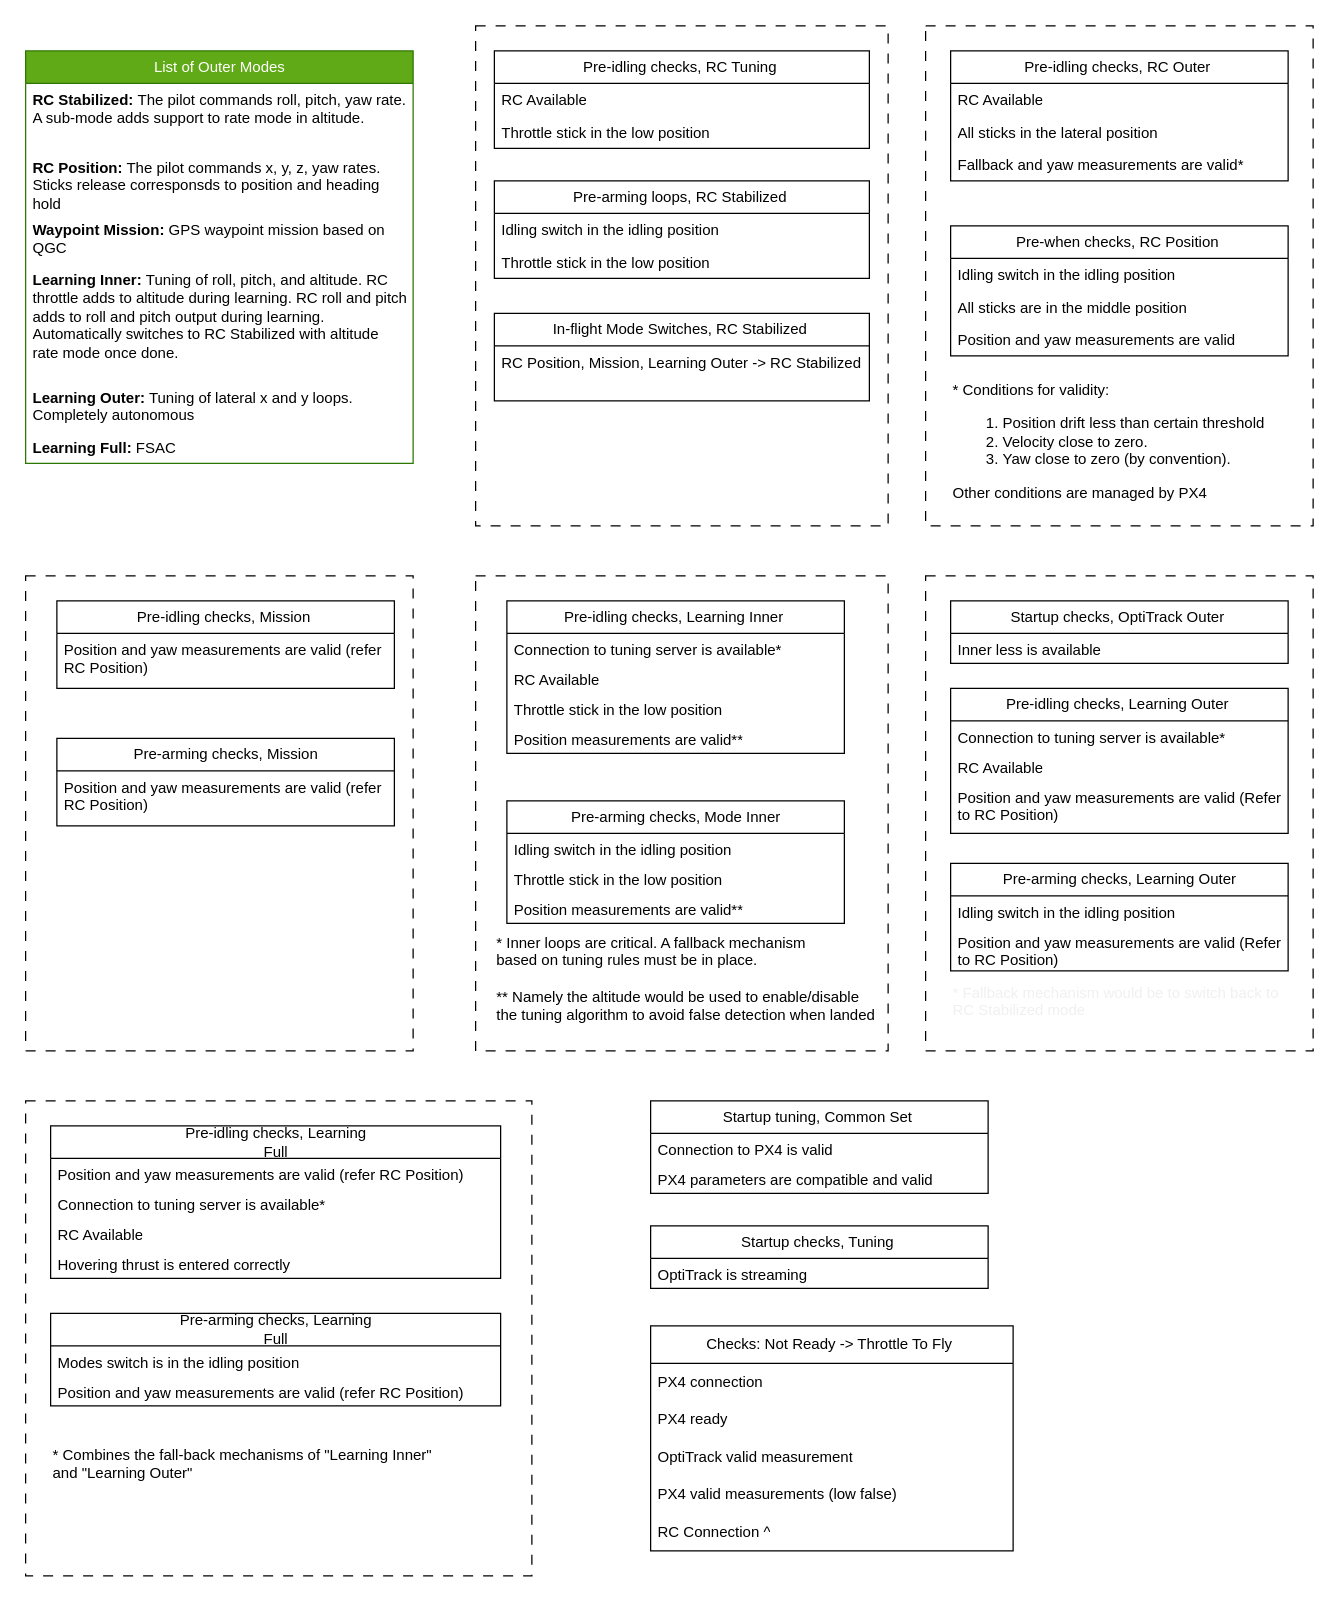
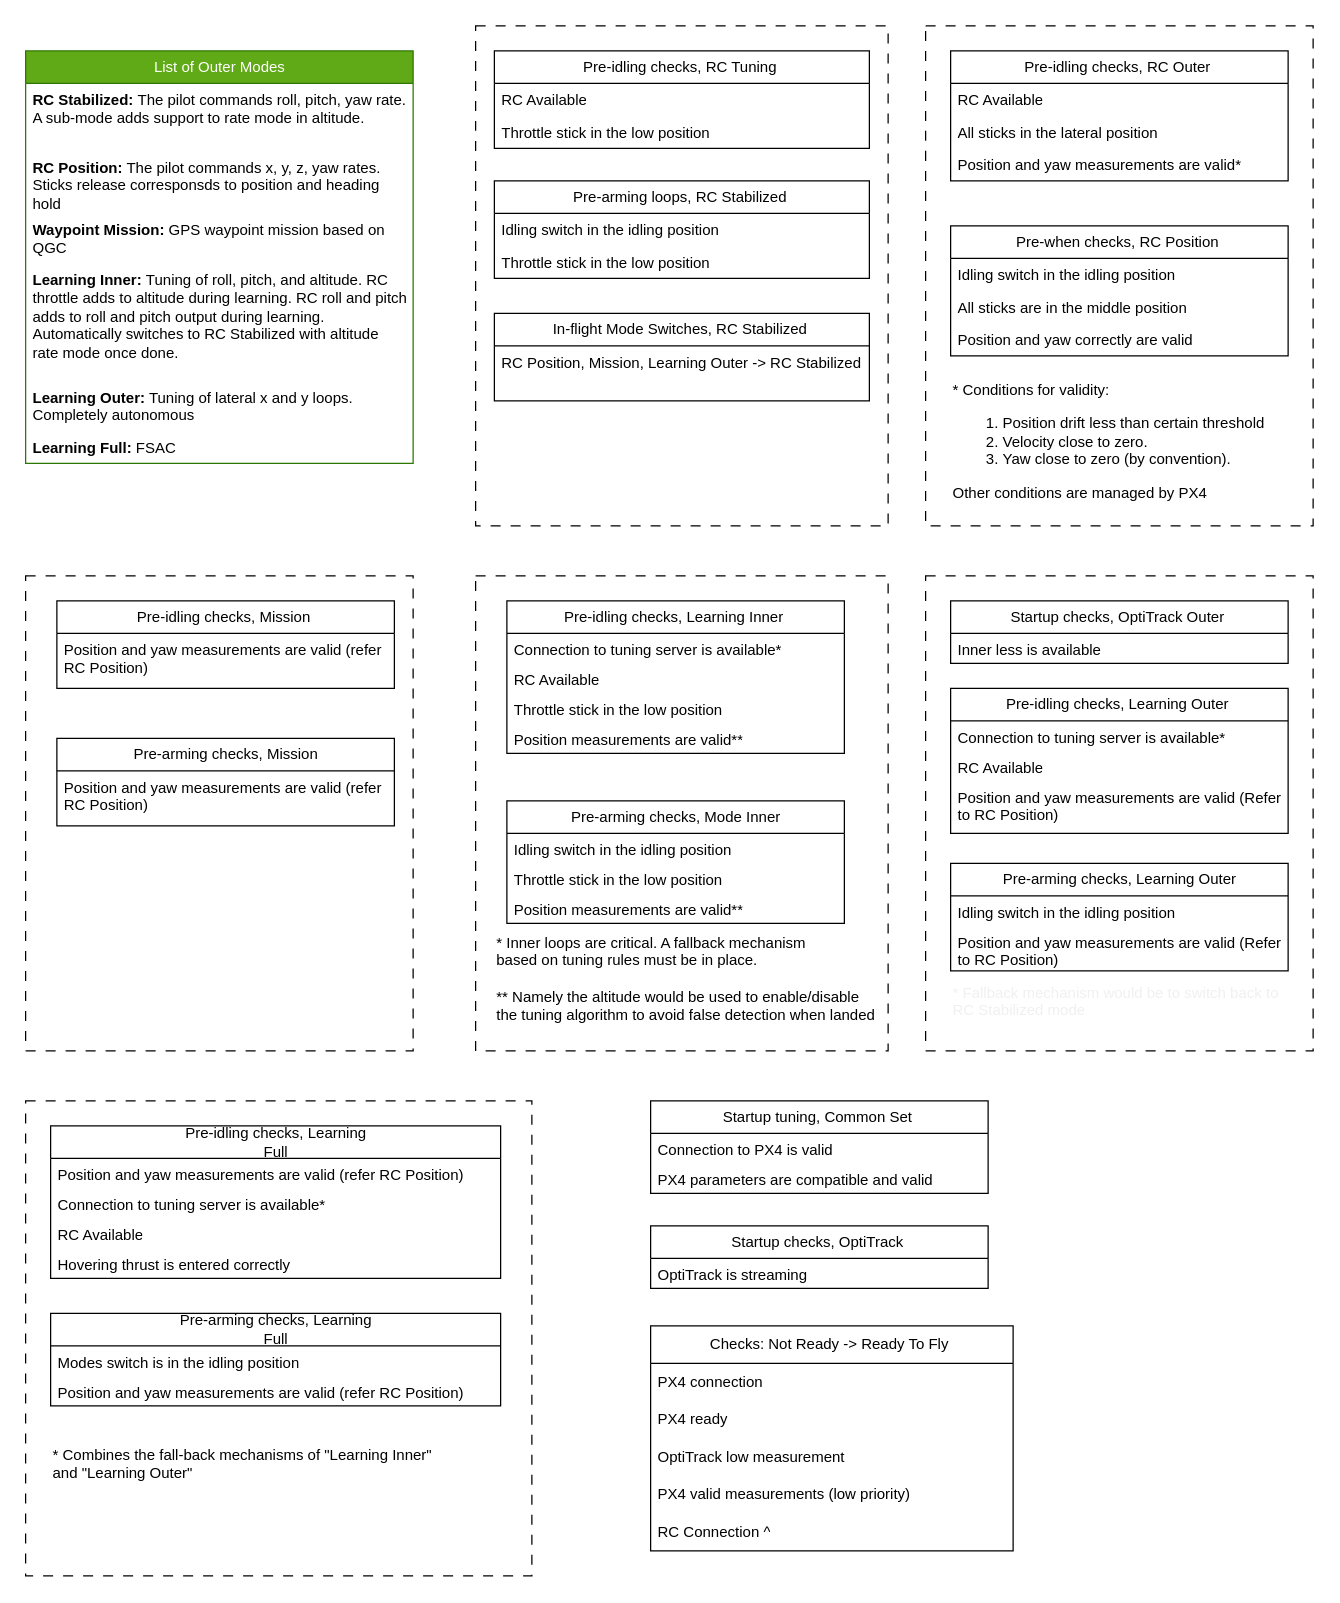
- <mxCell id="22" value="Fallback and yaw measurements are valid*" style="text;strokeColor=none;fillColor=none;align=left;verticalAlign=top;spacingLeft=4;spacingRight=4;overflow=hidden;rotatable=0;points=[[0,0.5],[1,0.5]];portConstraint=eastwest;whiteSpace=wrap;html=1;" parent="19" vertex="1"><mxGeometry y="78" width="270" height="26" as="geometry" /></mxCell>
+ <mxCell id="22" value="Position and yaw measurements are valid*" style="text;strokeColor=none;fillColor=none;align=left;verticalAlign=top;spacingLeft=4;spacingRight=4;overflow=hidden;rotatable=0;points=[[0,0.5],[1,0.5]];portConstraint=eastwest;whiteSpace=wrap;html=1;" parent="19" vertex="1"><mxGeometry y="78" width="270" height="26" as="geometry" /></mxCell>
- <mxCell id="26" value="Position and yaw measurements are valid" style="text;strokeColor=none;fillColor=none;align=left;verticalAlign=top;spacingLeft=4;spacingRight=4;overflow=hidden;rotatable=0;points=[[0,0.5],[1,0.5]];portConstraint=eastwest;whiteSpace=wrap;html=1;" parent="23" vertex="1"><mxGeometry y="78" width="270" height="26" as="geometry" /></mxCell>
+ <mxCell id="26" value="Position and yaw correctly are valid" style="text;strokeColor=none;fillColor=none;align=left;verticalAlign=top;spacingLeft=4;spacingRight=4;overflow=hidden;rotatable=0;points=[[0,0.5],[1,0.5]];portConstraint=eastwest;whiteSpace=wrap;html=1;" parent="23" vertex="1"><mxGeometry y="78" width="270" height="26" as="geometry" /></mxCell>
- <mxCell id="66" value="Startup checks, Tuning&amp;nbsp;" style="swimlane;fontStyle=0;childLayout=stackLayout;horizontal=1;startSize=26;fillColor=none;horizontalStack=0;resizeParent=1;resizeParentMax=0;resizeLast=0;collapsible=1;marginBottom=0;html=1;" parent="1" vertex="1"><mxGeometry x="520" y="980" width="270" height="50" as="geometry" /></mxCell>
+ <mxCell id="66" value="Startup checks, OptiTrack&amp;nbsp;" style="swimlane;fontStyle=0;childLayout=stackLayout;horizontal=1;startSize=26;fillColor=none;horizontalStack=0;resizeParent=1;resizeParentMax=0;resizeLast=0;collapsible=1;marginBottom=0;html=1;" parent="1" vertex="1"><mxGeometry x="520" y="980" width="270" height="50" as="geometry" /></mxCell>
- <mxCell id="70" value="Checks: Not Ready -&amp;gt; Throttle To Fly&amp;nbsp;" style="swimlane;fontStyle=0;childLayout=stackLayout;horizontal=1;startSize=30;horizontalStack=0;resizeParent=1;resizeParentMax=0;resizeLast=0;collapsible=1;marginBottom=0;whiteSpace=wrap;html=1;" vertex="1" parent="1"><mxGeometry x="520" y="1060" width="290" height="180" as="geometry" /></mxCell>
+ <mxCell id="70" value="Checks: Not Ready -&amp;gt; Ready To Fly&amp;nbsp;" style="swimlane;fontStyle=0;childLayout=stackLayout;horizontal=1;startSize=30;horizontalStack=0;resizeParent=1;resizeParentMax=0;resizeLast=0;collapsible=1;marginBottom=0;whiteSpace=wrap;html=1;" vertex="1" parent="1"><mxGeometry x="520" y="1060" width="290" height="180" as="geometry" /></mxCell>
- <mxCell id="73" value="OptiTrack valid measurement" style="text;strokeColor=none;fillColor=none;align=left;verticalAlign=middle;spacingLeft=4;spacingRight=4;overflow=hidden;points=[[0,0.5],[1,0.5]];portConstraint=eastwest;rotatable=0;whiteSpace=wrap;html=1;" vertex="1" parent="70"><mxGeometry y="90" width="290" height="30" as="geometry" /></mxCell>
+ <mxCell id="73" value="OptiTrack low measurement" style="text;strokeColor=none;fillColor=none;align=left;verticalAlign=middle;spacingLeft=4;spacingRight=4;overflow=hidden;points=[[0,0.5],[1,0.5]];portConstraint=eastwest;rotatable=0;whiteSpace=wrap;html=1;" vertex="1" parent="70"><mxGeometry y="90" width="290" height="30" as="geometry" /></mxCell>
- <mxCell id="74" value="PX4 valid measurements (low false)" style="text;strokeColor=none;fillColor=none;align=left;verticalAlign=middle;spacingLeft=4;spacingRight=4;overflow=hidden;points=[[0,0.5],[1,0.5]];portConstraint=eastwest;rotatable=0;whiteSpace=wrap;html=1;" vertex="1" parent="70"><mxGeometry y="120" width="290" height="30" as="geometry" /></mxCell>
+ <mxCell id="74" value="PX4 valid measurements (low priority)" style="text;strokeColor=none;fillColor=none;align=left;verticalAlign=middle;spacingLeft=4;spacingRight=4;overflow=hidden;points=[[0,0.5],[1,0.5]];portConstraint=eastwest;rotatable=0;whiteSpace=wrap;html=1;" vertex="1" parent="70"><mxGeometry y="120" width="290" height="30" as="geometry" /></mxCell>
